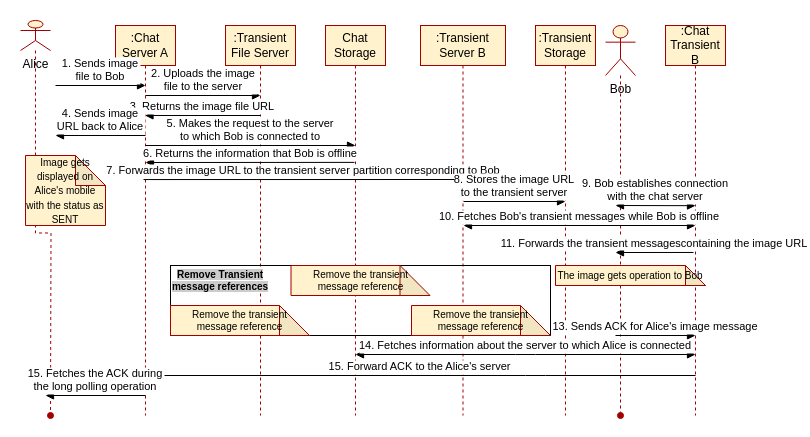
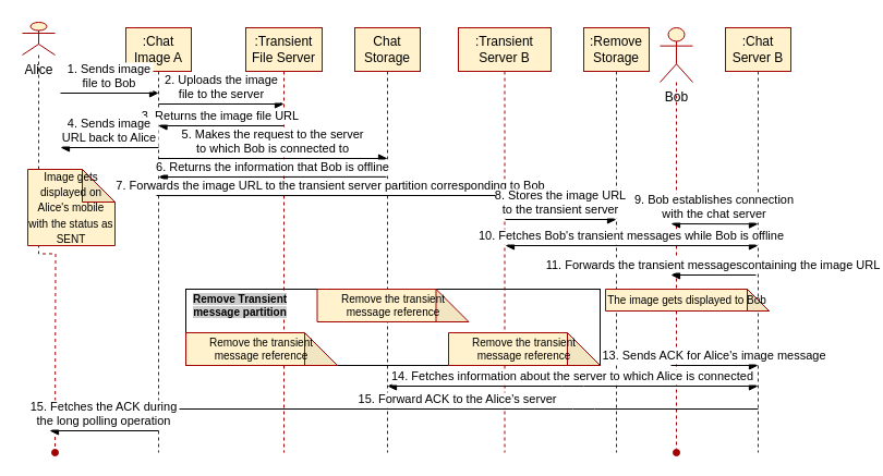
- <mxCell id="2" value=":Chat Server A" style="shape=umlLifeline;perimeter=lifelinePerimeter;container=1;collapsible=0;recursiveResize=0;rounded=0;shadow=0;strokeWidth=1;whiteSpace=wrap;fillColor=#fff2cc;strokeColor=#A30000;" parent="1" vertex="1"><mxGeometry x="115" y="25" width="60" height="390" as="geometry" /></mxCell>
+ <mxCell id="2" value=":Chat Image A" style="shape=umlLifeline;perimeter=lifelinePerimeter;container=1;collapsible=0;recursiveResize=0;rounded=0;shadow=0;strokeWidth=1;whiteSpace=wrap;fillColor=#fff2cc;strokeColor=#A30000;" parent="1" vertex="1"><mxGeometry x="115" y="25" width="60" height="390" as="geometry" /></mxCell>
- <mxCell id="18" value=":Transient Storage" style="shape=umlLifeline;perimeter=lifelinePerimeter;container=1;collapsible=0;recursiveResize=0;rounded=0;shadow=0;strokeWidth=1;whiteSpace=wrap;fillColor=#fff2cc;strokeColor=#A30000;" vertex="1" parent="1"><mxGeometry x="535" y="25" width="60" height="390" as="geometry" /></mxCell>
+ <mxCell id="18" value=":Remove Storage" style="shape=umlLifeline;perimeter=lifelinePerimeter;container=1;collapsible=0;recursiveResize=0;rounded=0;shadow=0;strokeWidth=1;whiteSpace=wrap;fillColor=#fff2cc;strokeColor=#A30000;" vertex="1" parent="1"><mxGeometry x="535" y="25" width="60" height="390" as="geometry" /></mxCell>
- <mxCell id="19" value=":Chat Transient B" style="shape=umlLifeline;perimeter=lifelinePerimeter;container=1;collapsible=0;recursiveResize=0;rounded=0;shadow=0;strokeWidth=1;whiteSpace=wrap;fillColor=#fff2cc;strokeColor=#A30000;" vertex="1" parent="1"><mxGeometry x="665" y="25" width="60" height="390" as="geometry" /></mxCell>
+ <mxCell id="19" value=":Chat Server B" style="shape=umlLifeline;perimeter=lifelinePerimeter;container=1;collapsible=0;recursiveResize=0;rounded=0;shadow=0;strokeWidth=1;whiteSpace=wrap;fillColor=#fff2cc;strokeColor=#A30000;" vertex="1" parent="1"><mxGeometry x="665" y="25" width="60" height="390" as="geometry" /></mxCell>
- <mxCell id="29" value="The image gets operation to Bob" style="shape=note;whiteSpace=wrap;html=1;backgroundOutline=1;darkOpacity=0.05;fontSize=10;fillColor=#fff2cc;strokeColor=#A30000;" vertex="1" parent="1"><mxGeometry x="555" y="265" width="150" height="20" as="geometry" /></mxCell>
+ <mxCell id="29" value="The image gets displayed to Bob" style="shape=note;whiteSpace=wrap;html=1;backgroundOutline=1;darkOpacity=0.05;fontSize=10;fillColor=#fff2cc;strokeColor=#A30000;" vertex="1" parent="1"><mxGeometry x="555" y="265" width="150" height="20" as="geometry" /></mxCell>
- <mxCell id="17" value="&lt;b&gt;&lt;span style=&quot;background-color: rgb(204 , 204 , 204)&quot;&gt;Remove Transient message references&lt;/span&gt;&lt;/b&gt;" style="text;html=1;strokeColor=none;fillColor=none;align=center;verticalAlign=middle;whiteSpace=wrap;rounded=0;fontSize=10;" vertex="1" parent="12"><mxGeometry x="-250" y="240" width="100" height="30" as="geometry" /></mxCell>
+ <mxCell id="17" value="&lt;b&gt;&lt;span style=&quot;background-color: rgb(204 , 204 , 204)&quot;&gt;Remove Transient message partition&lt;/span&gt;&lt;/b&gt;" style="text;html=1;strokeColor=none;fillColor=none;align=center;verticalAlign=middle;whiteSpace=wrap;rounded=0;fontSize=10;" vertex="1" parent="12"><mxGeometry x="-250" y="240" width="100" height="30" as="geometry" /></mxCell>
